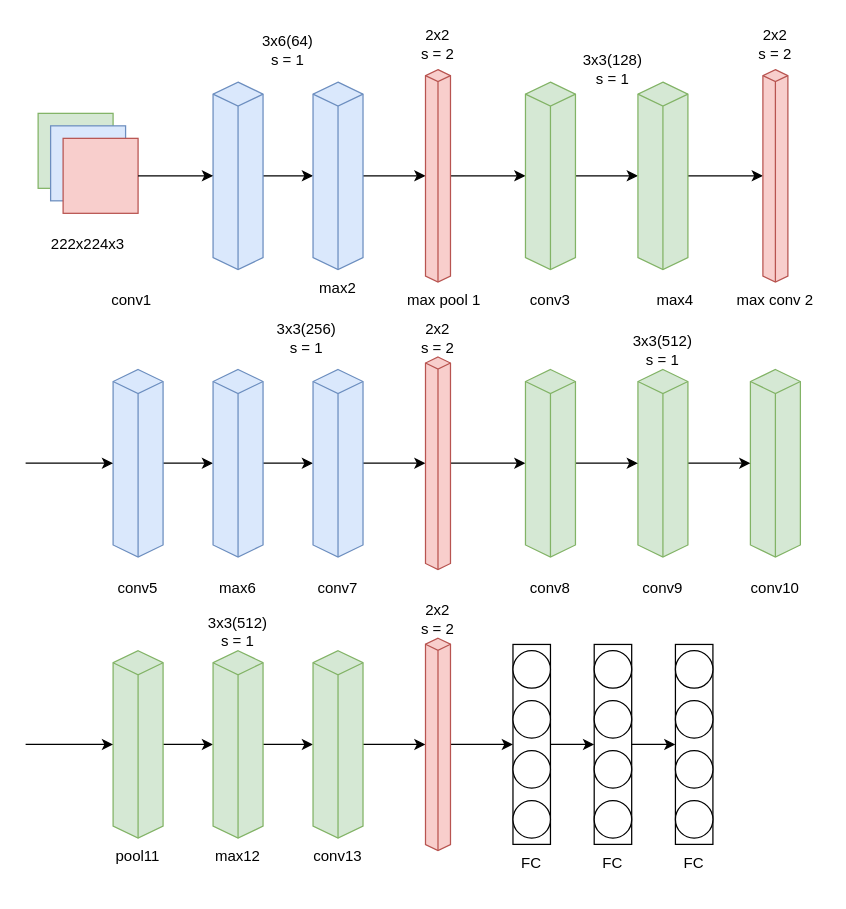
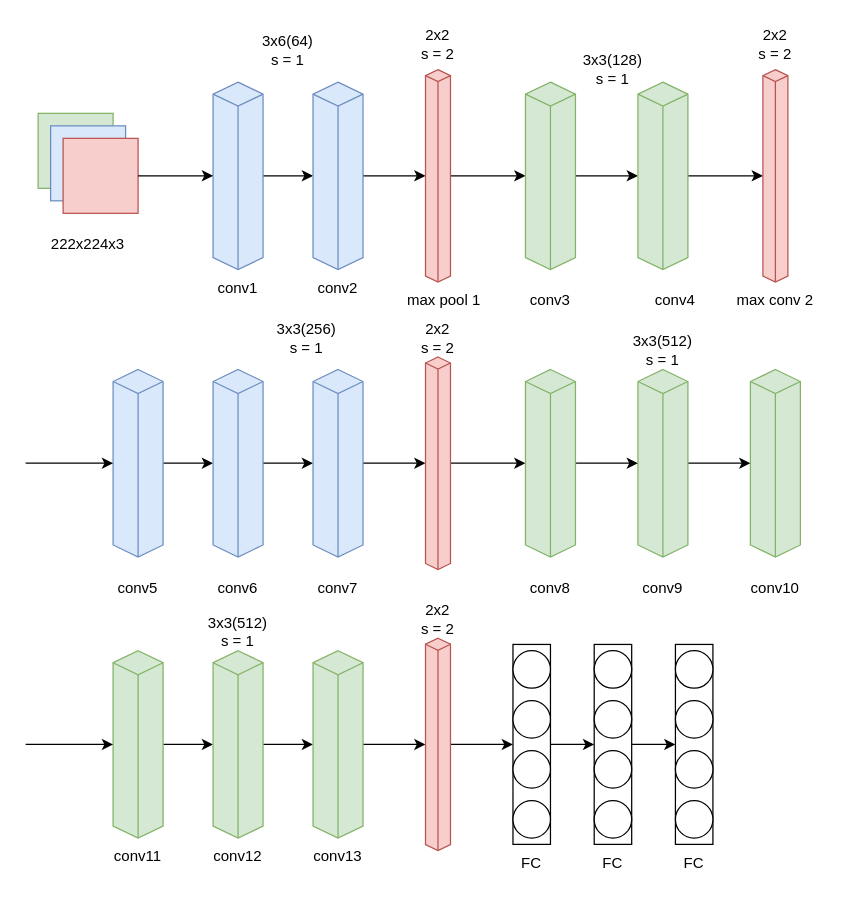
- <mxCell id="17" value="max2" style="text;html=1;strokeColor=none;fillColor=none;align=center;verticalAlign=middle;whiteSpace=wrap;rounded=0;" vertex="1" parent="1"><mxGeometry x="240" y="215" width="60" height="30" as="geometry" /></mxCell>
+ <mxCell id="17" value="conv2" style="text;html=1;strokeColor=none;fillColor=none;align=center;verticalAlign=middle;whiteSpace=wrap;rounded=0;" vertex="1" parent="1"><mxGeometry x="240" y="215" width="60" height="30" as="geometry" /></mxCell>
- <mxCell id="16" value="conv1" style="text;html=1;strokeColor=none;fillColor=none;align=center;verticalAlign=middle;whiteSpace=wrap;rounded=0;" vertex="1" parent="1"><mxGeometry x="75" y="225" width="60" height="30" as="geometry" /></mxCell>
+ <mxCell id="16" value="conv1" style="text;html=1;strokeColor=none;fillColor=none;align=center;verticalAlign=middle;whiteSpace=wrap;rounded=0;" vertex="1" parent="1"><mxGeometry x="160" y="215" width="60" height="30" as="geometry" /></mxCell>
- <mxCell id="24" value="max4" style="text;html=1;strokeColor=none;fillColor=none;align=center;verticalAlign=middle;whiteSpace=wrap;rounded=0;" vertex="1" parent="1"><mxGeometry x="510" y="225" width="60" height="30" as="geometry" /></mxCell>
+ <mxCell id="24" value="conv4" style="text;html=1;strokeColor=none;fillColor=none;align=center;verticalAlign=middle;whiteSpace=wrap;rounded=0;" vertex="1" parent="1"><mxGeometry x="510" y="225" width="60" height="30" as="geometry" /></mxCell>
- <mxCell id="47" value="max6" style="text;html=1;strokeColor=none;fillColor=none;align=center;verticalAlign=middle;whiteSpace=wrap;rounded=0;" vertex="1" parent="1"><mxGeometry x="160" y="455" width="60" height="30" as="geometry" /></mxCell>
+ <mxCell id="47" value="conv6" style="text;html=1;strokeColor=none;fillColor=none;align=center;verticalAlign=middle;whiteSpace=wrap;rounded=0;" vertex="1" parent="1"><mxGeometry x="160" y="455" width="60" height="30" as="geometry" /></mxCell>
- <mxCell id="83" value="pool11" style="text;html=1;strokeColor=none;fillColor=none;align=center;verticalAlign=middle;whiteSpace=wrap;rounded=0;" vertex="1" parent="1"><mxGeometry x="80" y="670" width="60" height="30" as="geometry" /></mxCell>
+ <mxCell id="83" value="conv11" style="text;html=1;strokeColor=none;fillColor=none;align=center;verticalAlign=middle;whiteSpace=wrap;rounded=0;" vertex="1" parent="1"><mxGeometry x="80" y="670" width="60" height="30" as="geometry" /></mxCell>
- <mxCell id="84" value="max12" style="text;html=1;strokeColor=none;fillColor=none;align=center;verticalAlign=middle;whiteSpace=wrap;rounded=0;" vertex="1" parent="1"><mxGeometry x="160" y="670" width="60" height="30" as="geometry" /></mxCell>
+ <mxCell id="84" value="conv12" style="text;html=1;strokeColor=none;fillColor=none;align=center;verticalAlign=middle;whiteSpace=wrap;rounded=0;" vertex="1" parent="1"><mxGeometry x="160" y="670" width="60" height="30" as="geometry" /></mxCell>
